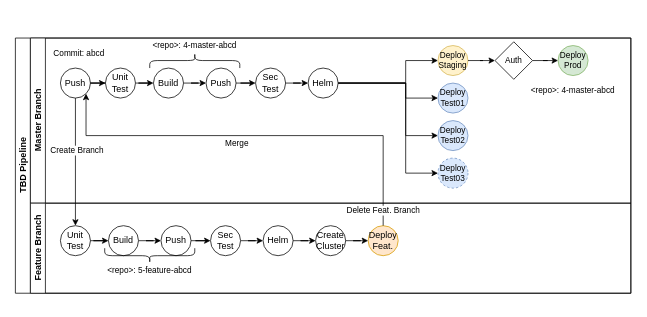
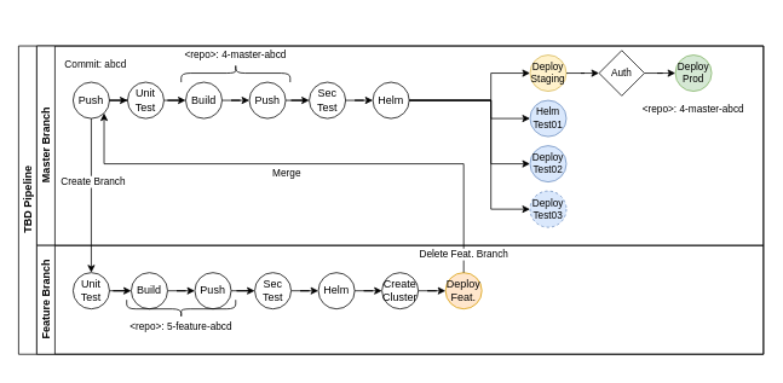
- <mxCell id="22" value="Deploy Test01" style="ellipse;whiteSpace=wrap;html=1;fontSize=11;fillColor=#dae8fc;strokeColor=#6c8ebf;" parent="3" vertex="1"><mxGeometry x="543" y="60" width="40" height="40" as="geometry" /></mxCell>
+ <mxCell id="22" value="Helm Test01" style="ellipse;whiteSpace=wrap;html=1;fontSize=11;fillColor=#dae8fc;strokeColor=#6c8ebf;" parent="3" vertex="1"><mxGeometry x="543" y="60" width="40" height="40" as="geometry" /></mxCell>
